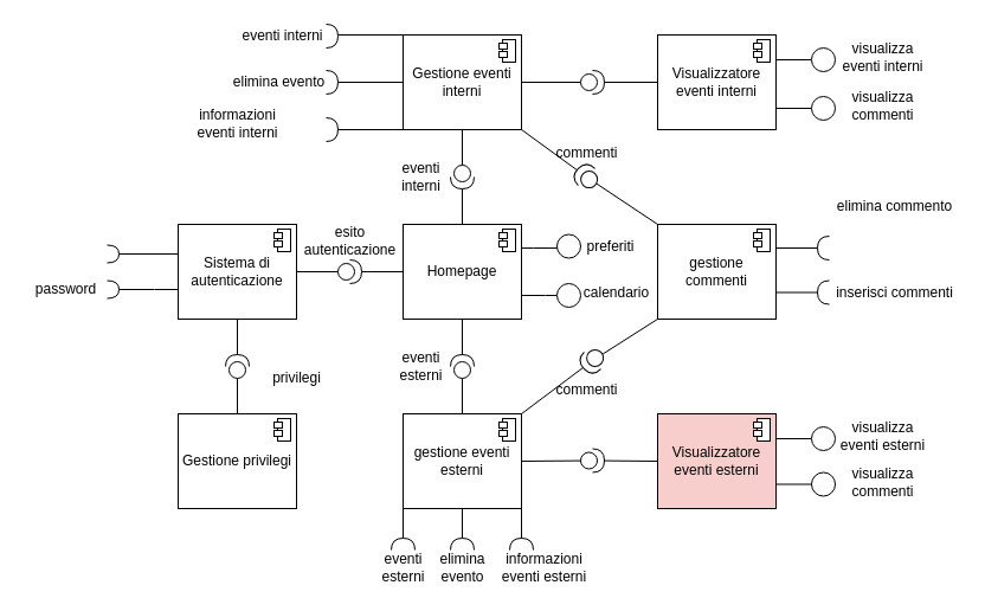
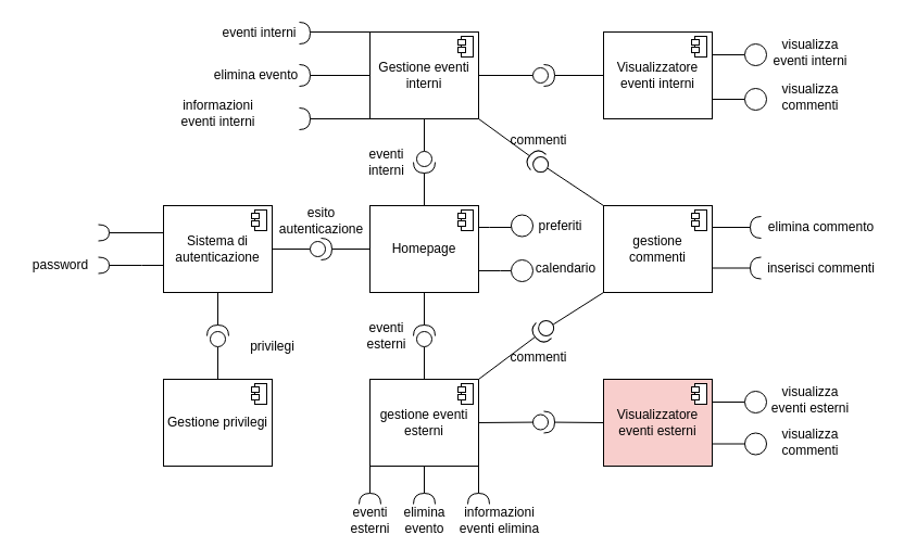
- <mxCell id="88" value="elimina commento" style="text;html=1;align=center;verticalAlign=middle;resizable=0;points=[];autosize=1;strokeColor=none;fillColor=none;" vertex="1" parent="1"><mxGeometry x="700" y="164" width="110" height="20" as="geometry" /></mxCell>
+ <mxCell id="88" value="elimina commento" style="text;html=1;align=center;verticalAlign=middle;resizable=0;points=[];autosize=1;strokeColor=none;fillColor=none;" vertex="1" parent="1"><mxGeometry x="700" y="199" width="110" height="20" as="geometry" /></mxCell>
- <mxCell id="48" value="informazioni&lt;br&gt;eventi esterni" style="text;html=1;align=center;verticalAlign=middle;resizable=0;points=[];autosize=1;strokeColor=none;fillColor=none;" vertex="1" parent="1"><mxGeometry x="414" y="464" width="90" height="30" as="geometry" /></mxCell>
+ <mxCell id="48" value="informazioni&lt;br&gt;eventi elimina" style="text;html=1;align=center;verticalAlign=middle;resizable=0;points=[];autosize=1;strokeColor=none;fillColor=none;" vertex="1" parent="1"><mxGeometry x="414" y="464" width="90" height="30" as="geometry" /></mxCell>
